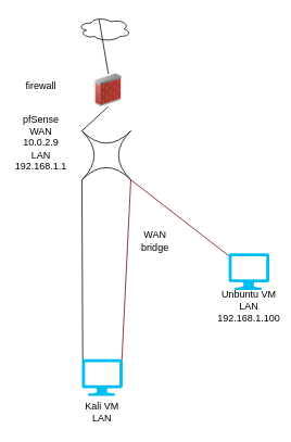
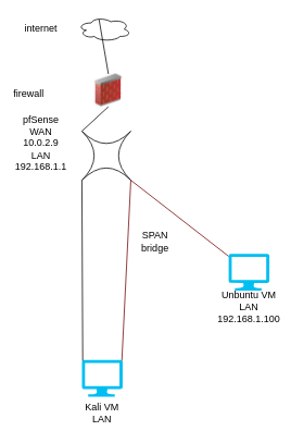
+ <mxCell id="11" value="internet" style="text;html=1;strokeColor=none;fillColor=none;align=center;verticalAlign=middle;whiteSpace=wrap;rounded=0;" vertex="1" parent="1"><mxGeometry x="20" y="20" width="60" height="30" as="geometry" /></mxCell>
- <mxCell id="10" value="firewall" style="text;html=1;strokeColor=none;fillColor=none;align=center;verticalAlign=middle;whiteSpace=wrap;rounded=0;" vertex="1" parent="1"><mxGeometry x="20" y="90" width="60" height="30" as="geometry" /></mxCell>
+ <mxCell id="10" value="firewall" style="text;html=1;strokeColor=none;fillColor=none;align=center;verticalAlign=middle;whiteSpace=wrap;rounded=0;" vertex="1" parent="1"><mxGeometry x="5" y="100" width="60" height="30" as="geometry" /></mxCell>
- <mxCell id="14" value="WAN bridge" style="text;html=1;strokeColor=none;fillColor=none;align=center;verticalAlign=middle;whiteSpace=wrap;rounded=0;" vertex="1" parent="1"><mxGeometry x="160" y="280" width="60" height="30" as="geometry" /></mxCell>
+ <mxCell id="14" value="SPAN bridge" style="text;html=1;strokeColor=none;fillColor=none;align=center;verticalAlign=middle;whiteSpace=wrap;rounded=0;" vertex="1" parent="1"><mxGeometry x="160" y="280" width="60" height="30" as="geometry" /></mxCell>
